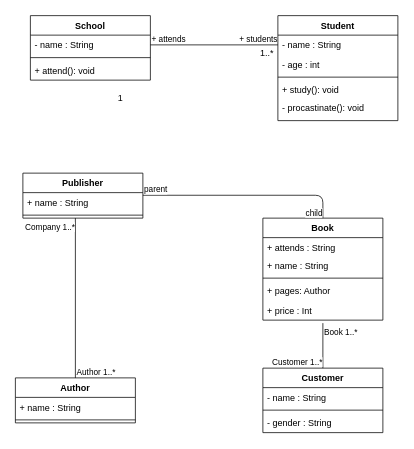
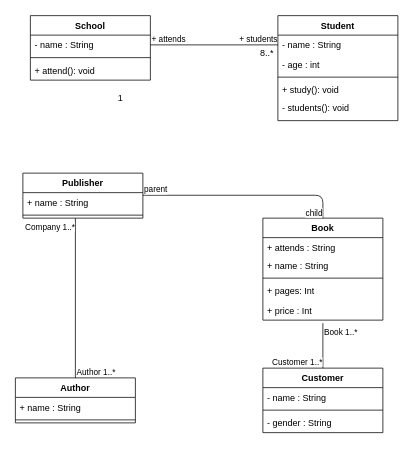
- <mxCell id="15" value="1..*" style="text;html=1;align=center;verticalAlign=middle;resizable=0;points=[];autosize=1;" vertex="1" parent="1"><mxGeometry x="340" y="60" width="30" height="20" as="geometry" /></mxCell>
+ <mxCell id="15" value="8..*" style="text;html=1;align=center;verticalAlign=middle;resizable=0;points=[];autosize=1;" vertex="1" parent="1"><mxGeometry x="340" y="60" width="30" height="20" as="geometry" /></mxCell>
- <mxCell id="31" value="- procastinate(): void" style="text;strokeColor=none;fillColor=none;align=left;verticalAlign=top;spacingLeft=4;spacingRight=4;overflow=hidden;rotatable=0;points=[[0,0.5],[1,0.5]];portConstraint=eastwest;" vertex="1" parent="26"><mxGeometry y="110" width="160" height="30" as="geometry" /></mxCell>
+ <mxCell id="31" value="- students(): void" style="text;strokeColor=none;fillColor=none;align=left;verticalAlign=top;spacingLeft=4;spacingRight=4;overflow=hidden;rotatable=0;points=[[0,0.5],[1,0.5]];portConstraint=eastwest;" vertex="1" parent="26"><mxGeometry y="110" width="160" height="30" as="geometry" /></mxCell>
- <mxCell id="6" value="+ pages: Author" style="text;strokeColor=none;fillColor=none;align=left;verticalAlign=top;spacingLeft=4;spacingRight=4;overflow=hidden;rotatable=0;points=[[0,0.5],[1,0.5]];portConstraint=eastwest;" vertex="1" parent="2"><mxGeometry y="84" width="160" height="26" as="geometry" /></mxCell>
+ <mxCell id="6" value="+ pages: Int" style="text;strokeColor=none;fillColor=none;align=left;verticalAlign=top;spacingLeft=4;spacingRight=4;overflow=hidden;rotatable=0;points=[[0,0.5],[1,0.5]];portConstraint=eastwest;" vertex="1" parent="2"><mxGeometry y="84" width="160" height="26" as="geometry" /></mxCell>
